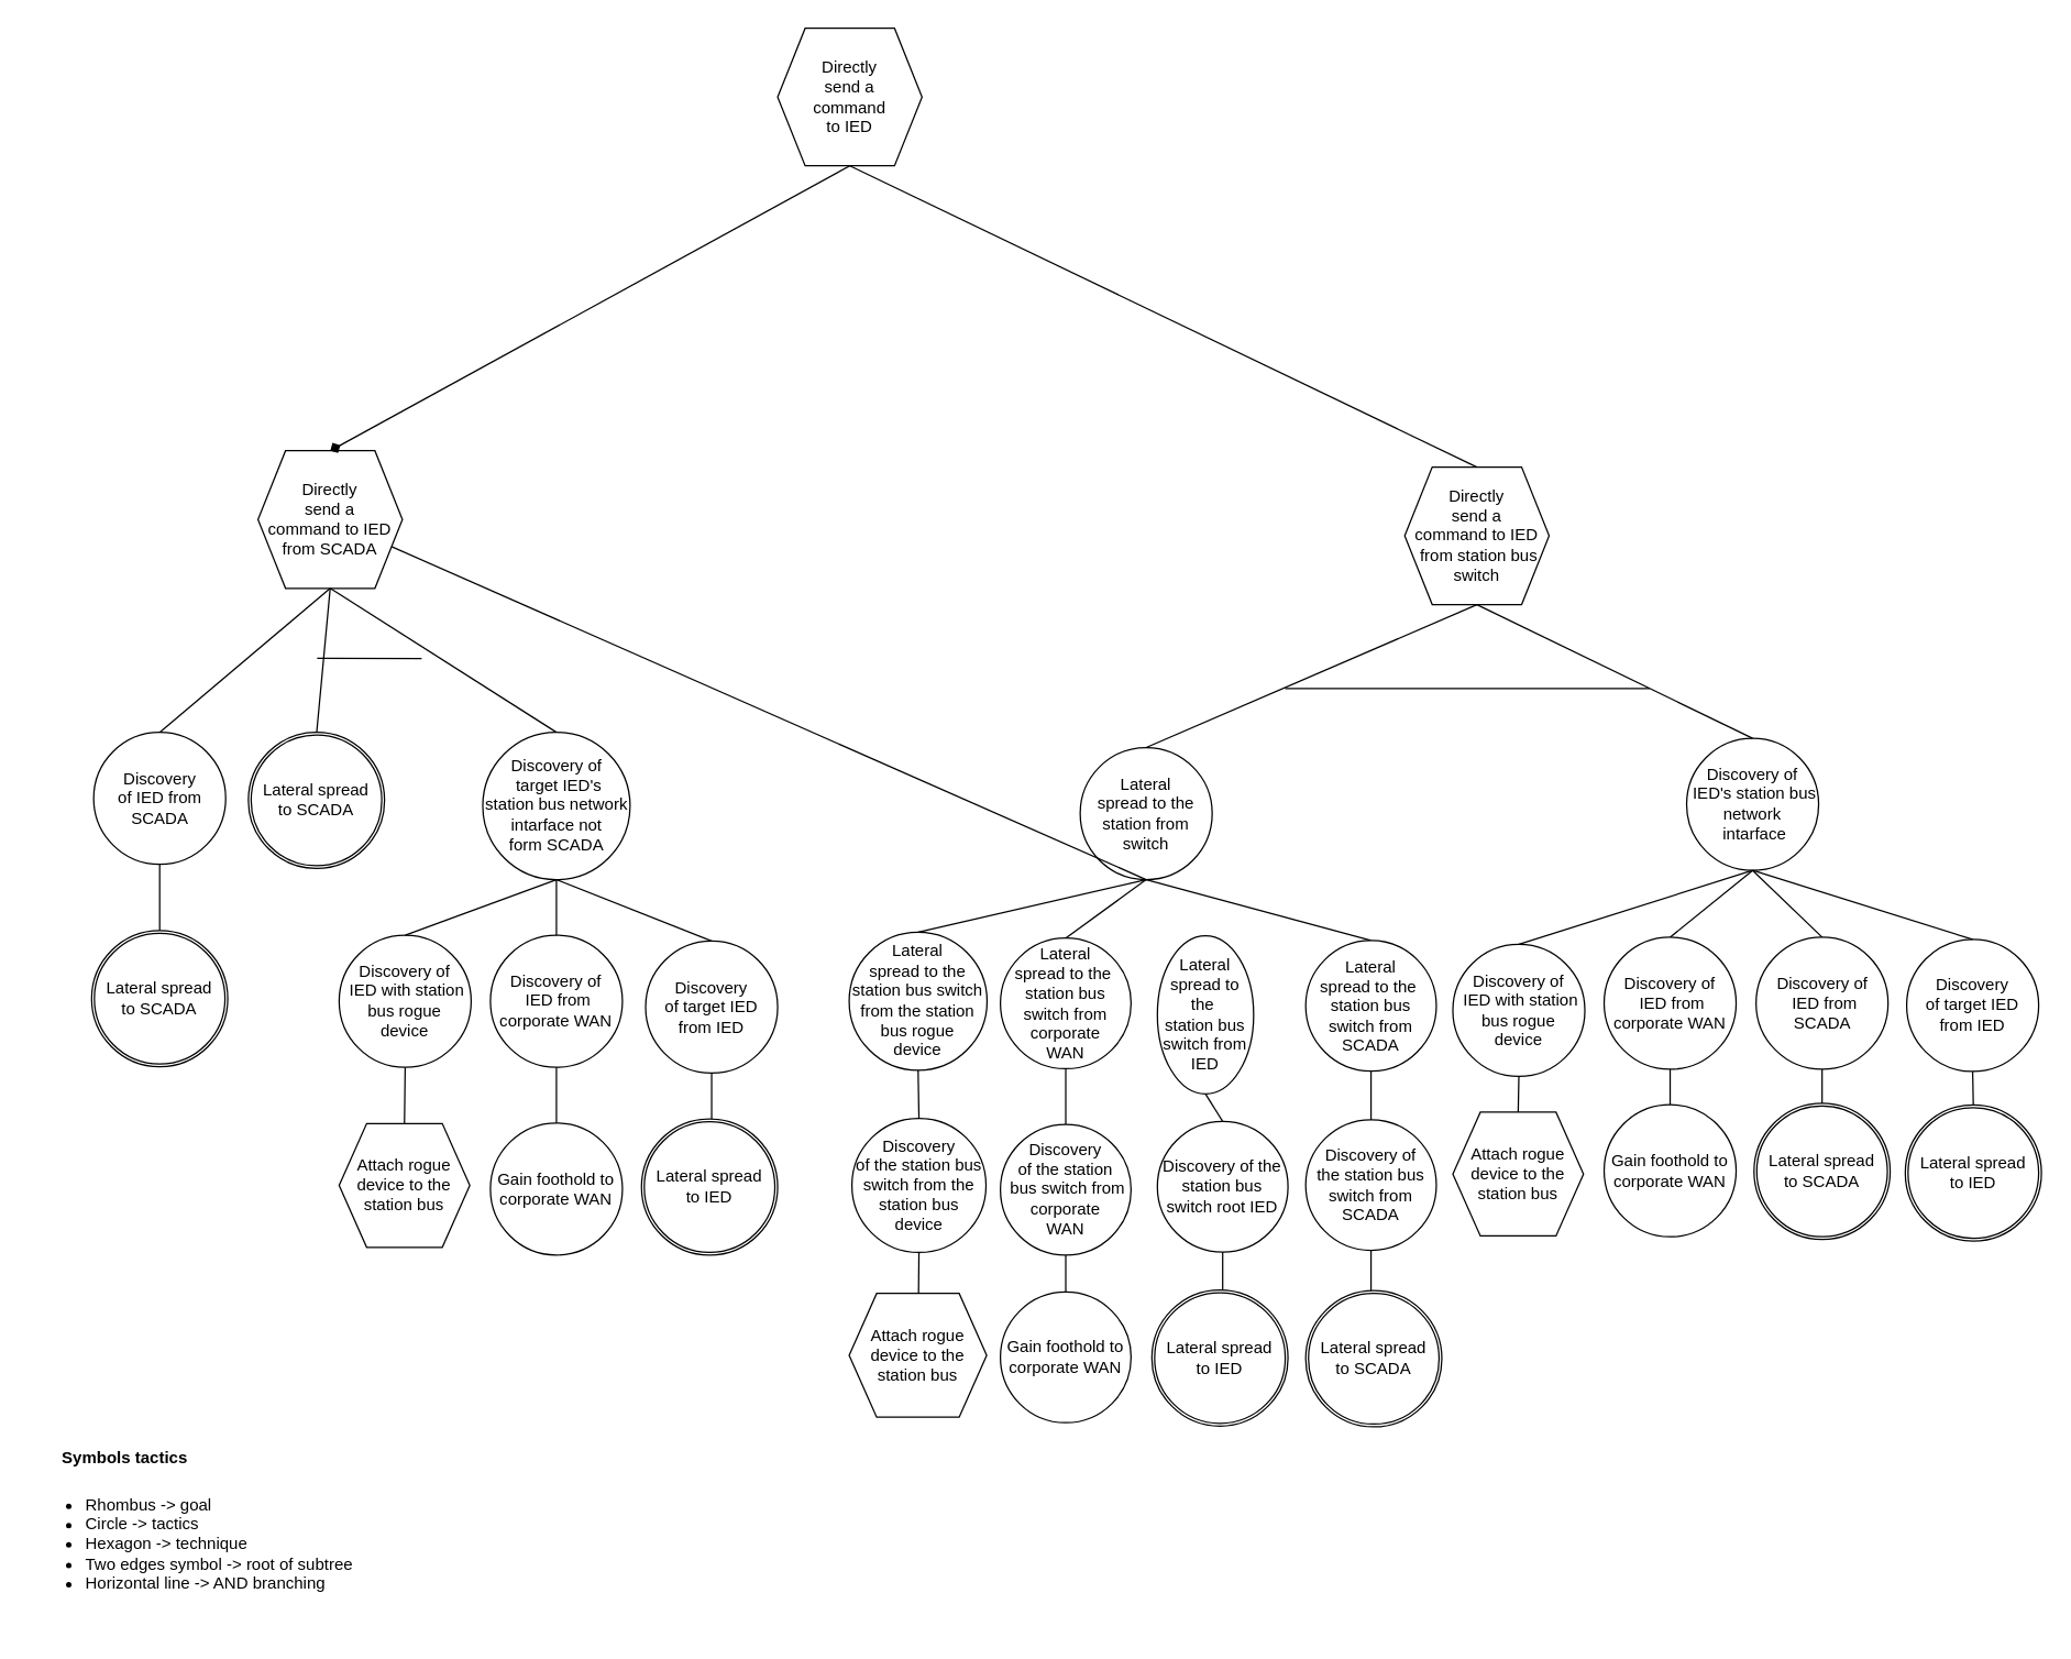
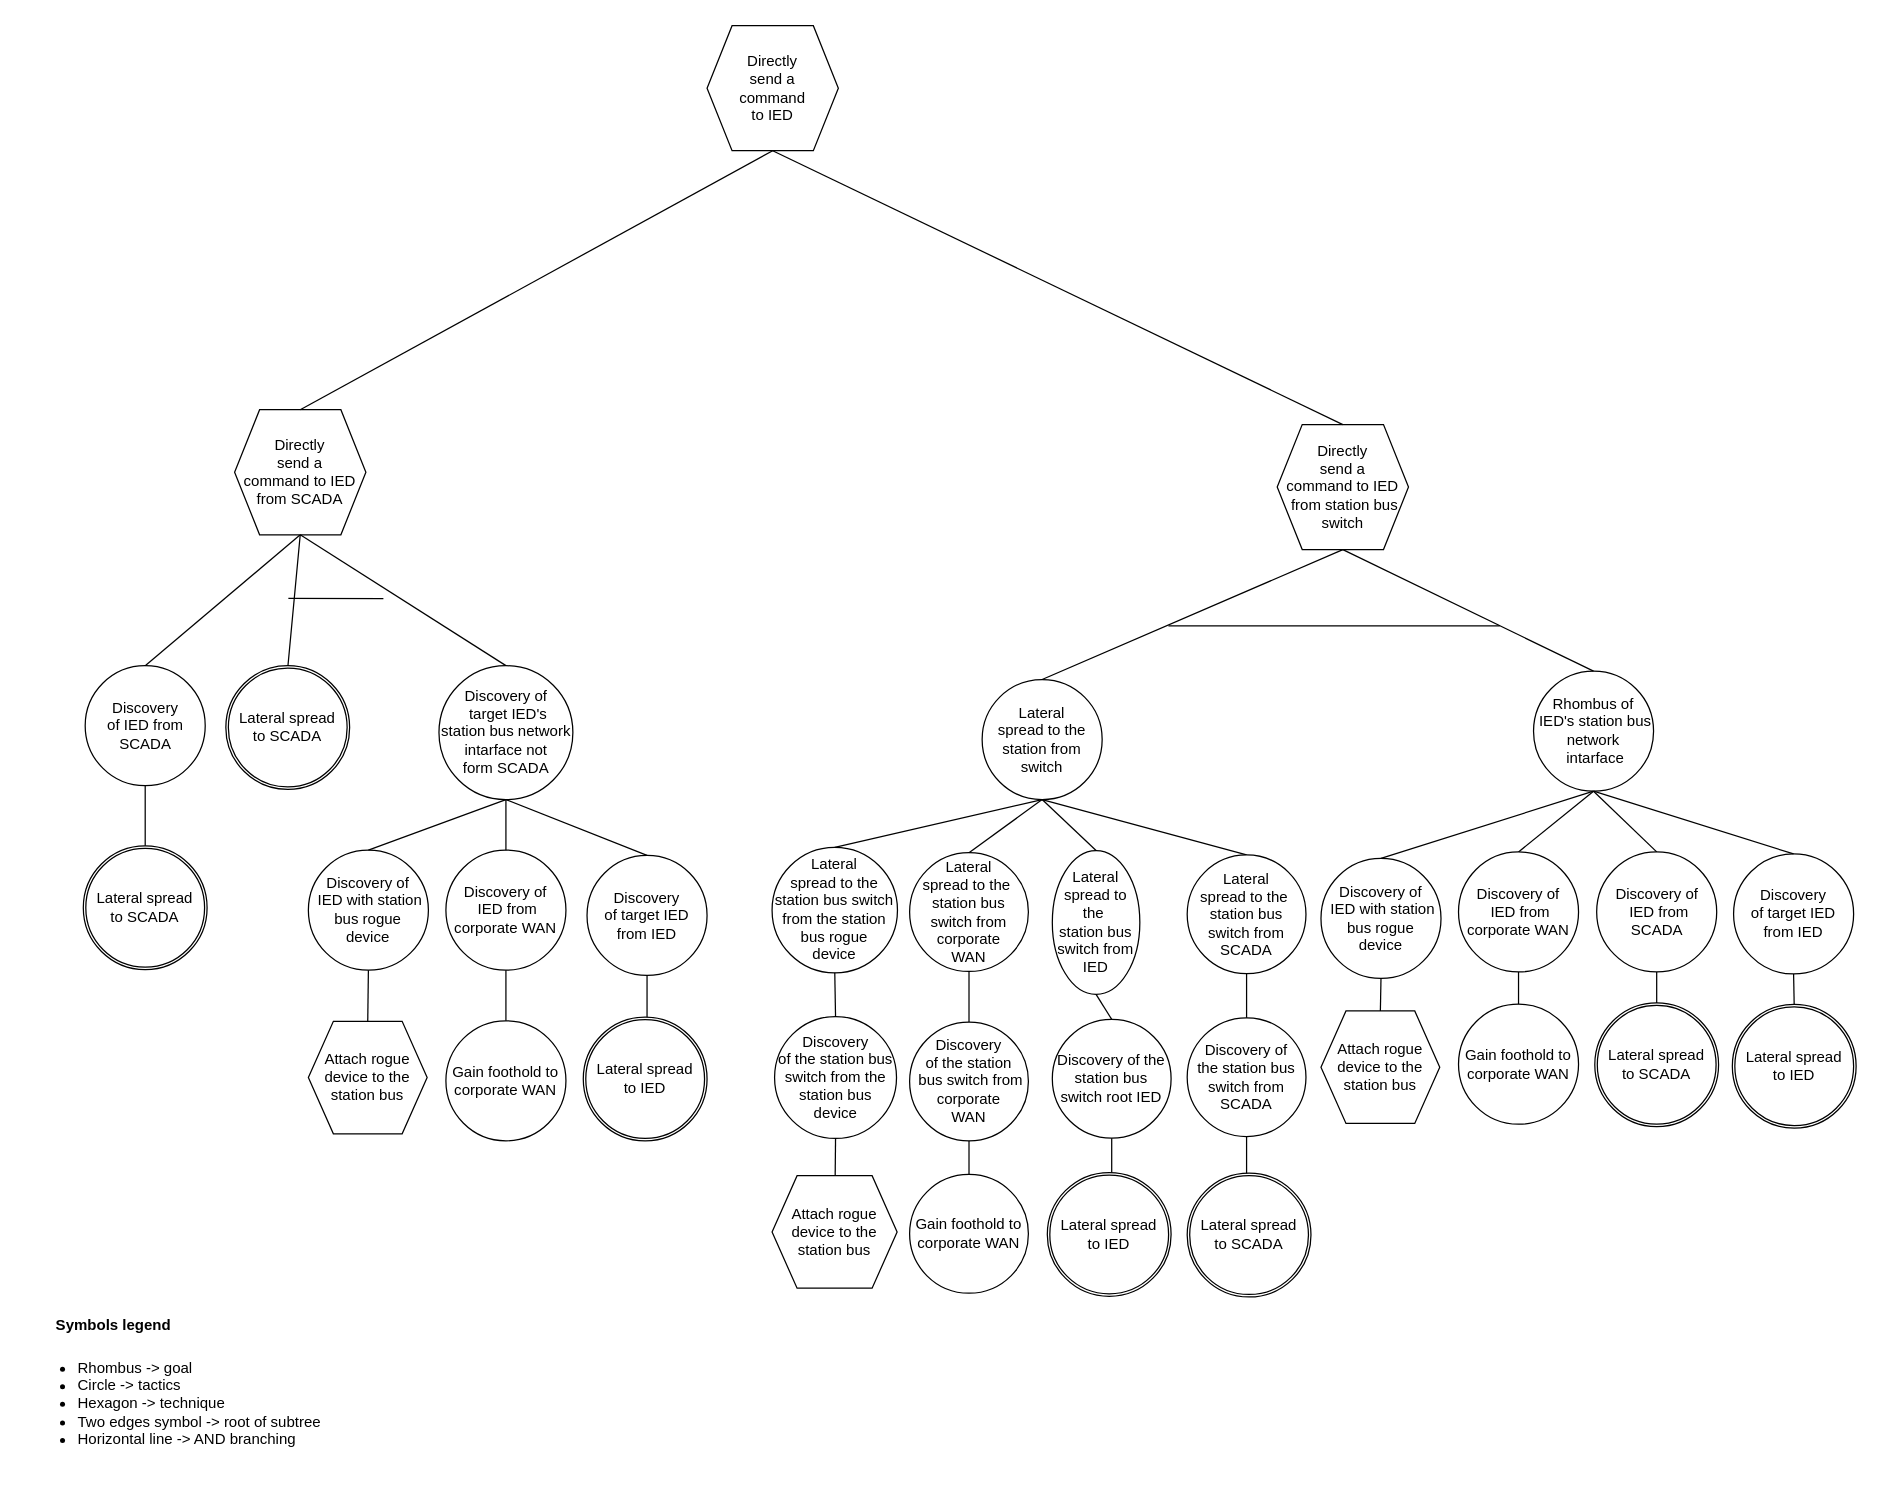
- <mxCell id="9" value="" style="endArrow=diamond;html=1;rounded=0;entryX=0.5;entryY=0;entryDx=0;entryDy=0;exitX=0.5;exitY=1;exitDx=0;exitDy=0;" parent="1" source="2" target="8" edge="1"><mxGeometry width="50" height="50" relative="1" as="geometry"><mxPoint x="1625" y="59.45" as="sourcePoint" /><mxPoint x="1693" y="179.45" as="targetPoint" /></mxGeometry></mxCell>
+ <mxCell id="9" value="" style="endArrow=none;html=1;rounded=0;entryX=0.5;entryY=0;entryDx=0;entryDy=0;exitX=0.5;exitY=1;exitDx=0;exitDy=0;" parent="1" source="2" target="8" edge="1"><mxGeometry width="50" height="50" relative="1" as="geometry"><mxPoint x="1625" y="59.45" as="sourcePoint" /><mxPoint x="1693" y="179.45" as="targetPoint" /></mxGeometry></mxCell>
- <mxCell id="54" value="" style="endArrow=none;html=1;rounded=0;exitX=0.5;exitY=1;exitDx=0;exitDy=0;" parent="1" source="25" target="8" edge="1"><mxGeometry width="50" height="50" relative="1" as="geometry"><mxPoint x="957" y="692.44" as="sourcePoint" /><mxPoint x="718.88" y="706.48" as="targetPoint" /></mxGeometry></mxCell>
+ <mxCell id="54" value="" style="endArrow=none;html=1;rounded=0;entryX=0.5;entryY=0;entryDx=0;entryDy=0;exitX=0.5;exitY=1;exitDx=0;exitDy=0;" parent="1" source="25" target="52" edge="1"><mxGeometry width="50" height="50" relative="1" as="geometry"><mxPoint x="957" y="692.44" as="sourcePoint" /><mxPoint x="718.88" y="706.48" as="targetPoint" /></mxGeometry></mxCell>
- <mxCell id="28" value="Discovery of&lt;br&gt;&amp;nbsp;IED's station bus network&lt;br&gt;&amp;nbsp;intarface" style="ellipse;whiteSpace=wrap;html=1;aspect=fixed;" parent="1" vertex="1"><mxGeometry x="1226" y="536.25" width="96" height="96" as="geometry" /></mxCell>
+ <mxCell id="28" value="Rhombus of&lt;br&gt;&amp;nbsp;IED's station bus network&lt;br&gt;&amp;nbsp;intarface" style="ellipse;whiteSpace=wrap;html=1;aspect=fixed;" parent="1" vertex="1"><mxGeometry x="1226" y="536.25" width="96" height="96" as="geometry" /></mxCell>
- <mxCell id="3" value="&lt;font style=&quot;font-size: 12px&quot;&gt;Symbols tactics&lt;/font&gt;" style="text;strokeColor=none;fillColor=none;html=1;fontSize=24;fontStyle=1;verticalAlign=middle;align=center;" parent="1" vertex="1"><mxGeometry x="40" y="1036.23" width="100" height="40" as="geometry" /></mxCell>
+ <mxCell id="3" value="&lt;font style=&quot;font-size: 12px&quot;&gt;Symbols legend&lt;/font&gt;" style="text;strokeColor=none;fillColor=none;html=1;fontSize=24;fontStyle=1;verticalAlign=middle;align=center;" parent="1" vertex="1"><mxGeometry x="40" y="1036.23" width="100" height="40" as="geometry" /></mxCell>
